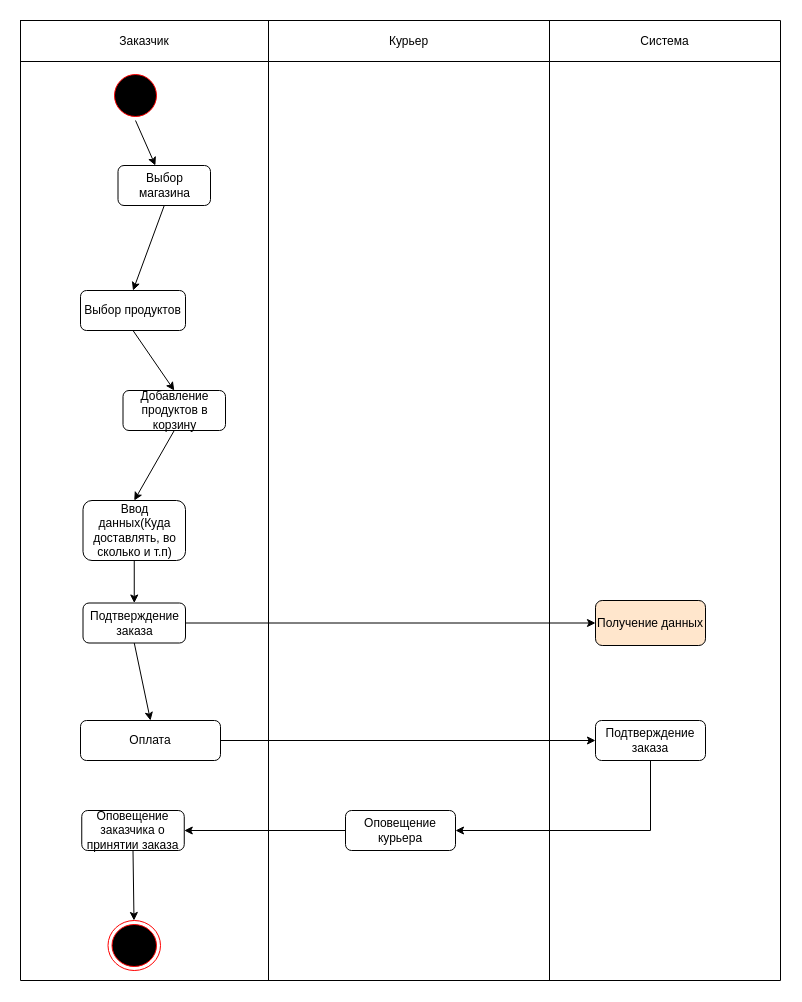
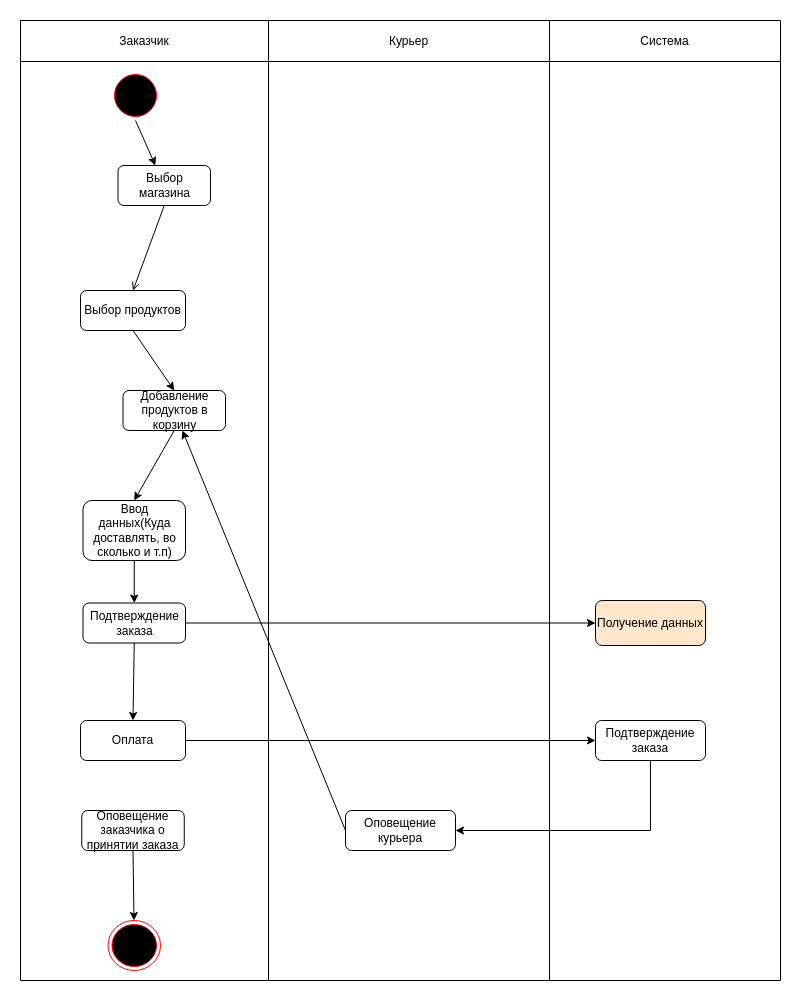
- <mxCell id="12" value="" style="endArrow=classic;html=1;rounded=0;entryX=0.5;entryY=0;entryDx=0;entryDy=0;exitX=0.5;exitY=1;exitDx=0;exitDy=0;" parent="1" target="11" edge="1" source="33"><mxGeometry width="50" height="50" relative="1" as="geometry"><mxPoint x="132.5" y="240" as="sourcePoint" /><mxPoint x="175" y="280" as="targetPoint" /></mxGeometry></mxCell>
+ <mxCell id="12" value="" style="endArrow=open;html=1;rounded=0;entryX=0.5;entryY=0;entryDx=0;entryDy=0;exitX=0.5;exitY=1;exitDx=0;exitDy=0;" parent="1" target="11" edge="1" source="33"><mxGeometry width="50" height="50" relative="1" as="geometry"><mxPoint x="132.5" y="240" as="sourcePoint" /><mxPoint x="175" y="280" as="targetPoint" /></mxGeometry></mxCell>
- <mxCell id="16" value="Оплата" style="rounded=1;whiteSpace=wrap;html=1;" parent="1" vertex="1"><mxGeometry x="80" y="720" width="140" height="40" as="geometry" /></mxCell>
+ <mxCell id="16" value="Оплата" style="rounded=1;whiteSpace=wrap;html=1;" parent="1" vertex="1"><mxGeometry x="80" y="720" width="105" height="40" as="geometry" /></mxCell>
- <mxCell id="28" value="" style="endArrow=classic;html=1;rounded=0;entryX=1;entryY=0.5;entryDx=0;entryDy=0;exitX=0;exitY=0.5;exitDx=0;exitDy=0;" parent="1" source="26" target="27" edge="1"><mxGeometry width="50" height="50" relative="1" as="geometry"><mxPoint x="295" y="880" as="sourcePoint" /><mxPoint x="345" y="830" as="targetPoint" /></mxGeometry></mxCell>
+ <mxCell id="28" value="" style="endArrow=classic;html=1;rounded=0;exitX=0;exitY=0.5;exitDx=0;exitDy=0;" parent="1" source="26" target="13" edge="1"><mxGeometry width="50" height="50" relative="1" as="geometry"><mxPoint x="295" y="880" as="sourcePoint" /><mxPoint x="345" y="830" as="targetPoint" /></mxGeometry></mxCell>
